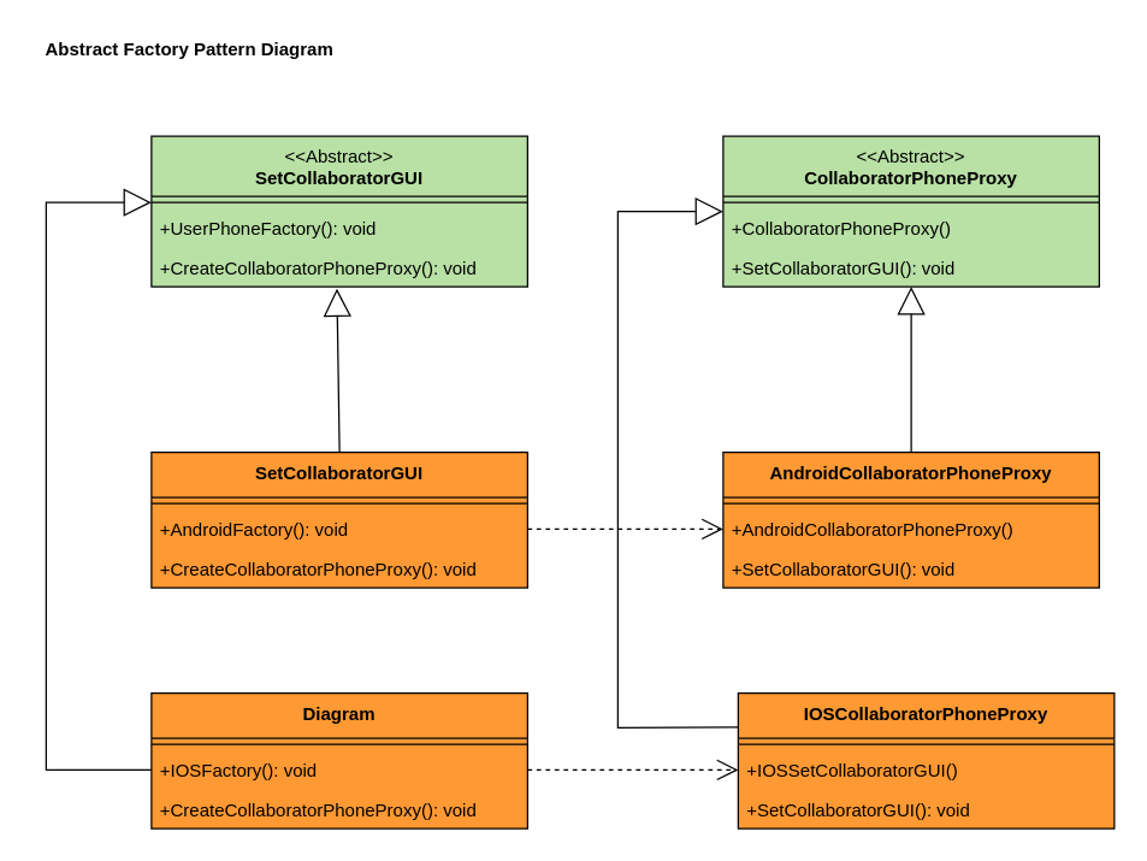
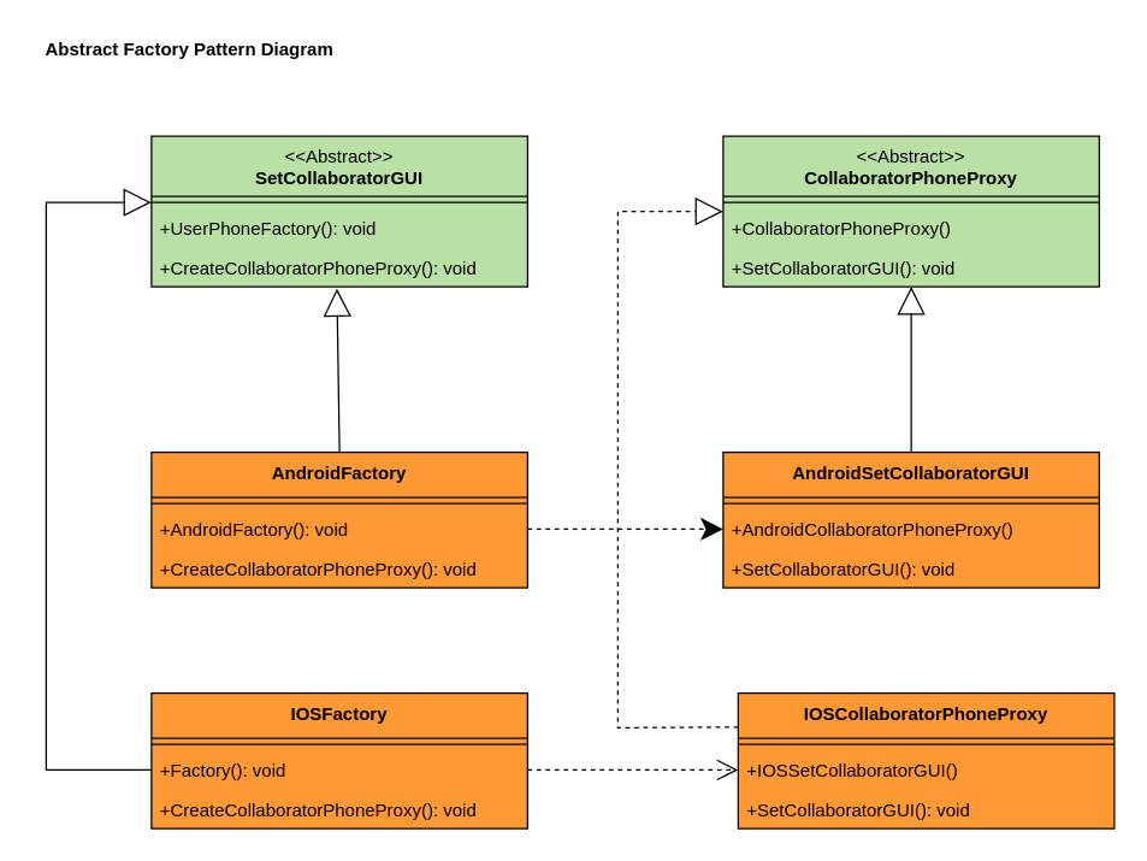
- <mxCell id="6" value="&lt;div&gt;&lt;span style=&quot;background-color: transparent; color: light-dark(rgb(0, 0, 0), rgb(255, 255, 255));&quot;&gt;SetCollaboratorGUI&lt;/span&gt;&lt;/div&gt;" style="swimlane;fontStyle=1;align=center;verticalAlign=top;childLayout=stackLayout;horizontal=1;startSize=30;horizontalStack=0;resizeParent=1;resizeParentMax=0;resizeLast=0;collapsible=1;marginBottom=0;whiteSpace=wrap;html=1;fillColor=#FF9933;swimlaneFillColor=#FF9933;" parent="1" vertex="1"><mxGeometry x="100" y="300" width="250" height="90" as="geometry" /></mxCell>
+ <mxCell id="6" value="&lt;div&gt;&lt;span style=&quot;background-color: transparent; color: light-dark(rgb(0, 0, 0), rgb(255, 255, 255));&quot;&gt;AndroidFactory&lt;/span&gt;&lt;/div&gt;" style="swimlane;fontStyle=1;align=center;verticalAlign=top;childLayout=stackLayout;horizontal=1;startSize=30;horizontalStack=0;resizeParent=1;resizeParentMax=0;resizeLast=0;collapsible=1;marginBottom=0;whiteSpace=wrap;html=1;fillColor=#FF9933;swimlaneFillColor=#FF9933;" parent="1" vertex="1"><mxGeometry x="100" y="300" width="250" height="90" as="geometry" /></mxCell>
- <mxCell id="18" value="&lt;div&gt;&lt;span style=&quot;background-color: transparent; color: light-dark(rgb(0, 0, 0), rgb(255, 255, 255));&quot;&gt;Android&lt;/span&gt;&lt;span style=&quot;text-align: left; background-color: transparent; color: light-dark(rgb(0, 0, 0), rgb(255, 255, 255));&quot;&gt;CollaboratorPhoneProxy&lt;/span&gt;&lt;/div&gt;" style="swimlane;fontStyle=1;align=center;verticalAlign=top;childLayout=stackLayout;horizontal=1;startSize=30;horizontalStack=0;resizeParent=1;resizeParentMax=0;resizeLast=0;collapsible=1;marginBottom=0;whiteSpace=wrap;html=1;fillColor=#FF9933;swimlaneFillColor=#FF9933;" parent="1" vertex="1"><mxGeometry x="480" y="300" width="250" height="90" as="geometry" /></mxCell>
+ <mxCell id="18" value="&lt;div&gt;&lt;span style=&quot;background-color: transparent; color: light-dark(rgb(0, 0, 0), rgb(255, 255, 255));&quot;&gt;Android&lt;/span&gt;&lt;span style=&quot;text-align: left; background-color: transparent; color: light-dark(rgb(0, 0, 0), rgb(255, 255, 255));&quot;&gt;SetCollaboratorGUI&lt;/span&gt;&lt;/div&gt;" style="swimlane;fontStyle=1;align=center;verticalAlign=top;childLayout=stackLayout;horizontal=1;startSize=30;horizontalStack=0;resizeParent=1;resizeParentMax=0;resizeLast=0;collapsible=1;marginBottom=0;whiteSpace=wrap;html=1;fillColor=#FF9933;swimlaneFillColor=#FF9933;" parent="1" vertex="1"><mxGeometry x="480" y="300" width="250" height="90" as="geometry" /></mxCell>
- <mxCell id="29" value="" style="endArrow=block;endSize=16;endFill=0;html=1;rounded=0;exitX=0;exitY=0.25;exitDx=0;exitDy=0;entryX=0;entryY=0.5;entryDx=0;entryDy=0;" parent="1" source="22" target="14" edge="1"><mxGeometry width="160" relative="1" as="geometry"><mxPoint x="440" y="450" as="sourcePoint" /><mxPoint x="438" y="341" as="targetPoint" /><Array as="points"><mxPoint x="410" y="483" /><mxPoint x="410" y="140" /></Array></mxGeometry></mxCell>
+ <mxCell id="29" value="" style="endArrow=block;endSize=16;endFill=0;html=1;rounded=0;exitX=0;exitY=0.25;exitDx=0;exitDy=0;entryX=0;entryY=0.5;entryDx=0;entryDy=0;dashed=1;" parent="1" source="22" target="14" edge="1"><mxGeometry width="160" relative="1" as="geometry"><mxPoint x="440" y="450" as="sourcePoint" /><mxPoint x="438" y="341" as="targetPoint" /><Array as="points"><mxPoint x="410" y="483" /><mxPoint x="410" y="140" /></Array></mxGeometry></mxCell>
- <mxCell id="30" value="" style="endArrow=open;endSize=12;dashed=1;html=1;rounded=0;exitX=1;exitY=0.5;exitDx=0;exitDy=0;entryX=0;entryY=0.5;entryDx=0;entryDy=0;" parent="1" source="8" target="20" edge="1"><mxGeometry width="160" relative="1" as="geometry"><mxPoint x="290" y="660" as="sourcePoint" /><mxPoint x="450" y="660" as="targetPoint" /></mxGeometry></mxCell>
+ <mxCell id="30" value="" style="endArrow=classic;endSize=12;dashed=1;html=1;rounded=0;exitX=1;exitY=0.5;exitDx=0;exitDy=0;entryX=0;entryY=0.5;entryDx=0;entryDy=0;" parent="1" source="8" target="20" edge="1"><mxGeometry width="160" relative="1" as="geometry"><mxPoint x="290" y="660" as="sourcePoint" /><mxPoint x="450" y="660" as="targetPoint" /></mxGeometry></mxCell>
- <mxCell id="10" value="&lt;div&gt;&lt;span style=&quot;background-color: transparent; color: light-dark(rgb(0, 0, 0), rgb(255, 255, 255));&quot;&gt;Diagram&lt;/span&gt;&lt;/div&gt;" style="swimlane;fontStyle=1;align=center;verticalAlign=top;childLayout=stackLayout;horizontal=1;startSize=30;horizontalStack=0;resizeParent=1;resizeParentMax=0;resizeLast=0;collapsible=1;marginBottom=0;whiteSpace=wrap;html=1;fillColor=#FF9933;swimlaneFillColor=#FF9933;" parent="1" vertex="1"><mxGeometry x="100" y="460" width="250" height="90" as="geometry" /></mxCell>
+ <mxCell id="10" value="&lt;div&gt;&lt;span style=&quot;background-color: transparent; color: light-dark(rgb(0, 0, 0), rgb(255, 255, 255));&quot;&gt;IOSFactory&lt;/span&gt;&lt;/div&gt;" style="swimlane;fontStyle=1;align=center;verticalAlign=top;childLayout=stackLayout;horizontal=1;startSize=30;horizontalStack=0;resizeParent=1;resizeParentMax=0;resizeLast=0;collapsible=1;marginBottom=0;whiteSpace=wrap;html=1;fillColor=#FF9933;swimlaneFillColor=#FF9933;" parent="1" vertex="1"><mxGeometry x="100" y="460" width="250" height="90" as="geometry" /></mxCell>
- <mxCell id="12" value="+IOSFactory(): void" style="text;strokeColor=none;fillColor=none;align=left;verticalAlign=top;spacingLeft=4;spacingRight=4;overflow=hidden;rotatable=0;points=[[0,0.5],[1,0.5]];portConstraint=eastwest;whiteSpace=wrap;html=1;" parent="10" vertex="1"><mxGeometry y="38" width="250" height="26" as="geometry" /></mxCell>
+ <mxCell id="12" value="+Factory(): void" style="text;strokeColor=none;fillColor=none;align=left;verticalAlign=top;spacingLeft=4;spacingRight=4;overflow=hidden;rotatable=0;points=[[0,0.5],[1,0.5]];portConstraint=eastwest;whiteSpace=wrap;html=1;" parent="10" vertex="1"><mxGeometry y="38" width="250" height="26" as="geometry" /></mxCell>
